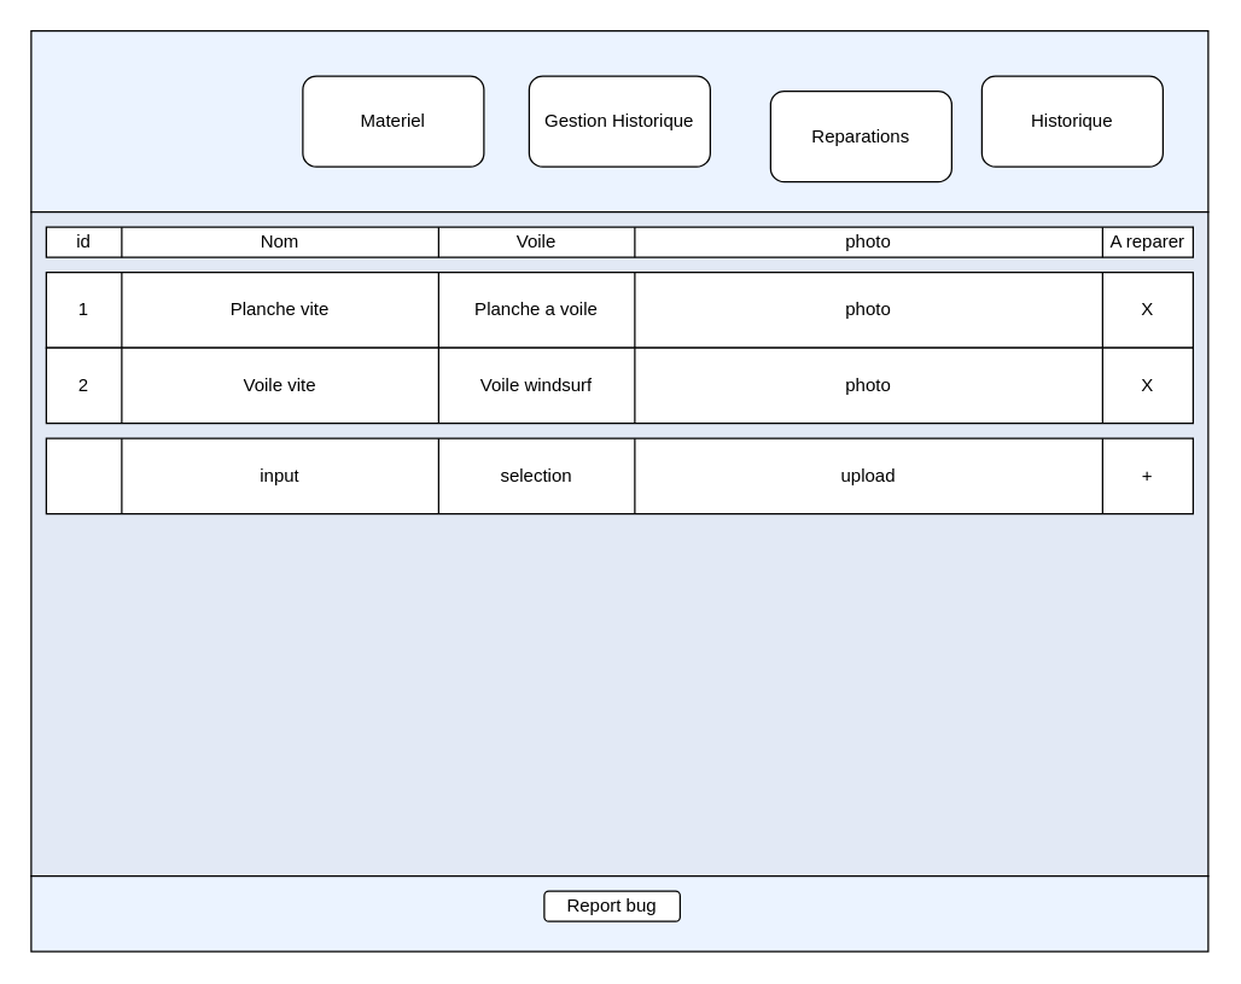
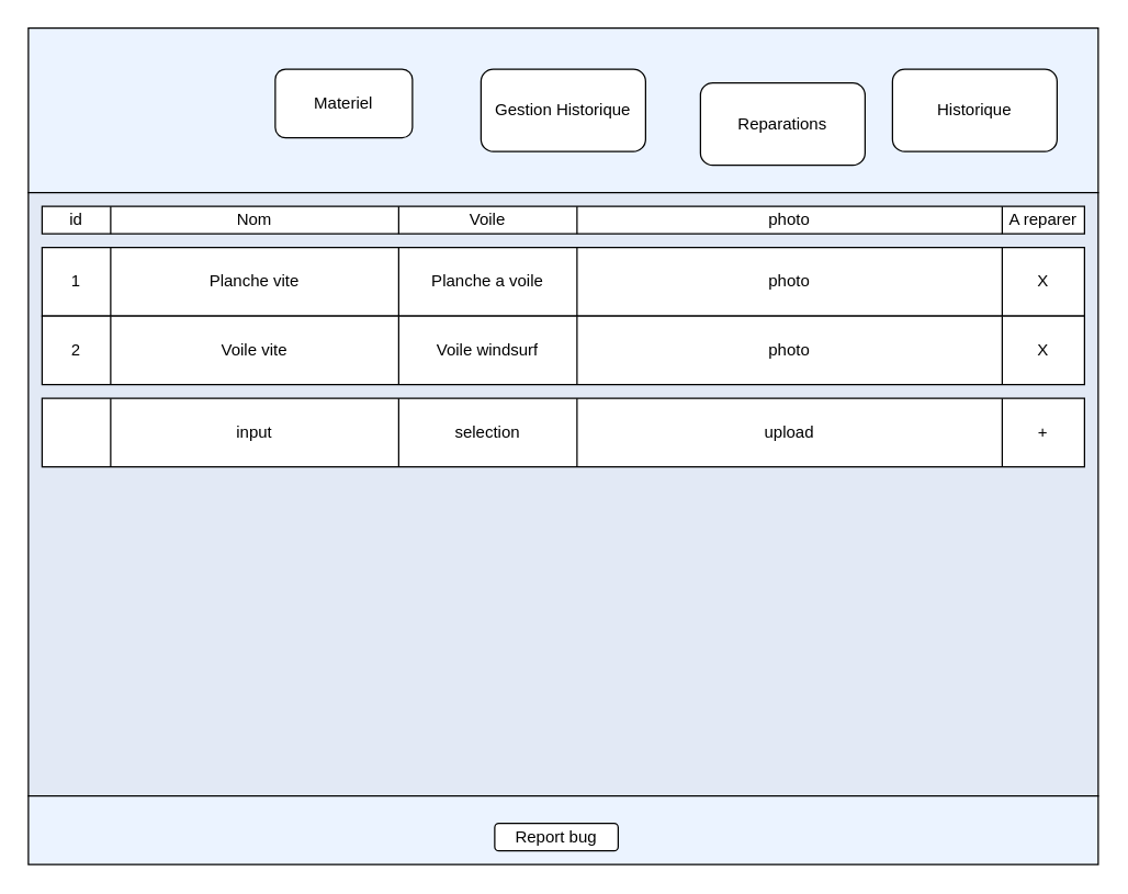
- <mxCell id="3" value="Materiel" style="rounded=1;whiteSpace=wrap;html=1;" parent="1" vertex="1"><mxGeometry x="200" y="50" width="120" height="60" as="geometry" /></mxCell>
+ <mxCell id="3" value="Materiel" style="rounded=1;whiteSpace=wrap;html=1;" parent="1" vertex="1"><mxGeometry x="200" y="50" width="100" height="50" as="geometry" /></mxCell>
- <mxCell id="9" value="Report bug" style="rounded=1;whiteSpace=wrap;html=1;" parent="1" vertex="1"><mxGeometry x="360" y="590" width="90" height="20" as="geometry" /></mxCell>
+ <mxCell id="9" value="Report bug" style="rounded=1;whiteSpace=wrap;html=1;" parent="1" vertex="1"><mxGeometry x="360" y="600" width="90" height="20" as="geometry" /></mxCell>
